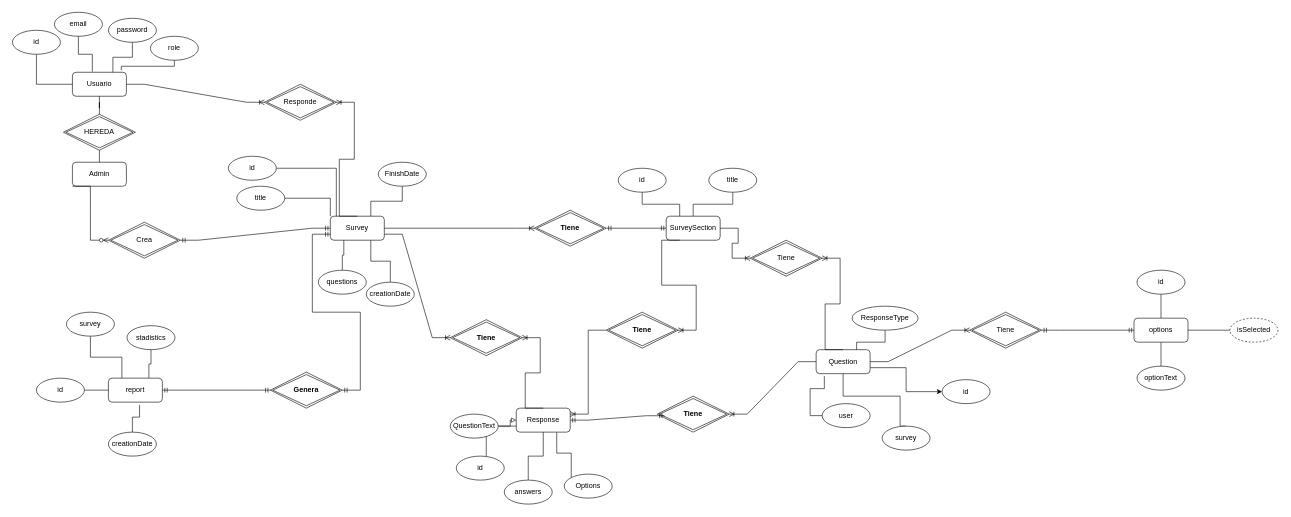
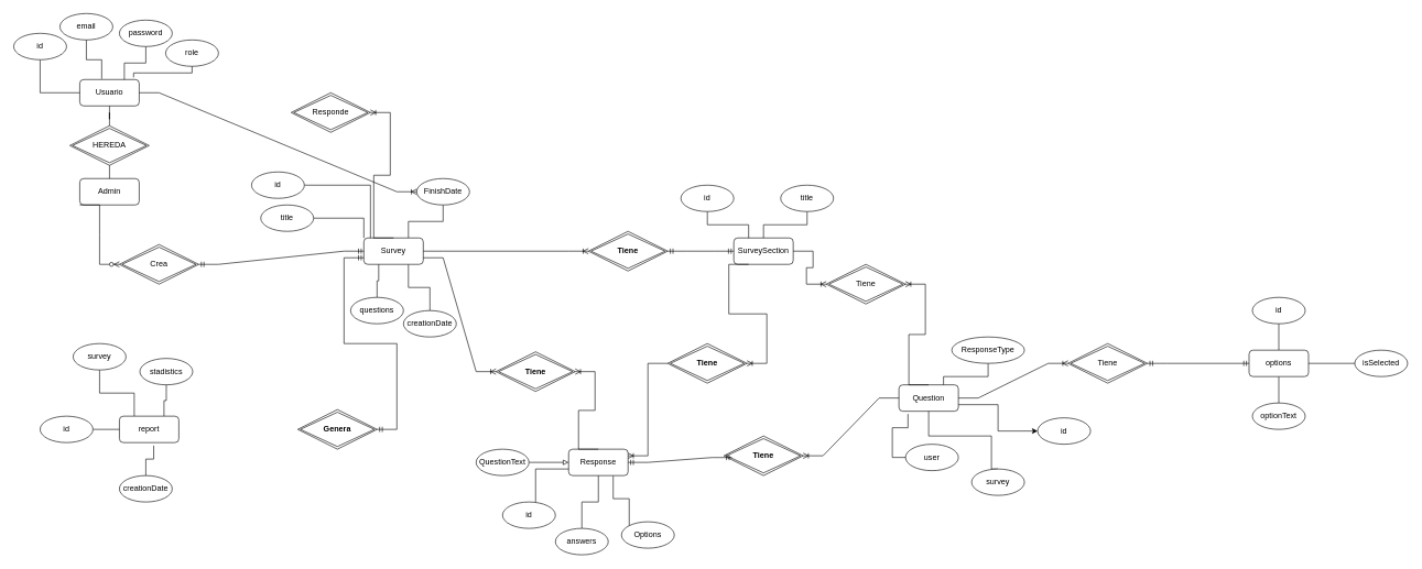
- <mxCell id="71" value="" style="edgeStyle=entityRelationEdgeStyle;fontSize=12;html=1;endArrow=ERoneToMany;rounded=0;exitX=1;exitY=0.5;exitDx=0;exitDy=0;entryX=0;entryY=0.5;entryDx=0;entryDy=0;" edge="1" parent="1" source="3" target="68"><mxGeometry width="100" height="100" relative="1" as="geometry"><mxPoint x="340" y="250" as="sourcePoint" /><mxPoint x="440" y="150" as="targetPoint" /></mxGeometry></mxCell>
+ <mxCell id="71" value="" style="edgeStyle=entityRelationEdgeStyle;fontSize=12;html=1;endArrow=ERoneToMany;rounded=0;exitX=1;exitY=0.5;exitDx=0;exitDy=0;" edge="1" parent="1" source="3" target="13"><mxGeometry width="100" height="100" relative="1" as="geometry"><mxPoint x="340" y="250" as="sourcePoint" /><mxPoint x="440" y="150" as="targetPoint" /></mxGeometry></mxCell>
- <mxCell id="52" value="ResponseType" style="ellipse;whiteSpace=wrap;html=1;" vertex="1" parent="1"><mxGeometry x="1420" y="510" width="110" height="40" as="geometry" /></mxCell>
+ <mxCell id="52" value="ResponseType" style="ellipse;whiteSpace=wrap;html=1;" vertex="1" parent="1"><mxGeometry x="1440" y="510" width="110" height="40" as="geometry" /></mxCell>
- <mxCell id="58" value="isSelected" style="ellipse;whiteSpace=wrap;html=1;dashed=1;" vertex="1" parent="1"><mxGeometry x="2050" y="530" width="80" height="40" as="geometry" /></mxCell>
+ <mxCell id="58" value="isSelected" style="ellipse;whiteSpace=wrap;html=1;" vertex="1" parent="1"><mxGeometry x="2050" y="530" width="80" height="40" as="geometry" /></mxCell>
- <mxCell id="81" value="" style="edgeStyle=entityRelationEdgeStyle;fontSize=12;html=1;endArrow=ERmandOne;startArrow=ERmandOne;rounded=0;entryX=0;entryY=0.5;entryDx=0;entryDy=0;exitX=1;exitY=0.5;exitDx=0;exitDy=0;" edge="1" parent="1" source="24" target="67"><mxGeometry width="100" height="100" relative="1" as="geometry"><mxPoint x="260" y="770" as="sourcePoint" /><mxPoint x="360" y="670" as="targetPoint" /></mxGeometry></mxCell>
- <mxCell id="39" value="QuestionText" style="ellipse;whiteSpace=wrap;html=1;" vertex="1" parent="1"><mxGeometry x="750" y="690" width="80" height="40" as="geometry" /></mxCell>
+ <mxCell id="39" value="QuestionText" style="ellipse;whiteSpace=wrap;html=1;" vertex="1" parent="1"><mxGeometry x="720" y="680" width="80" height="40" as="geometry" /></mxCell>
